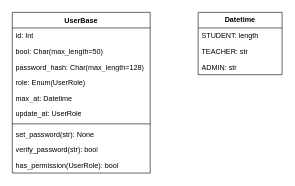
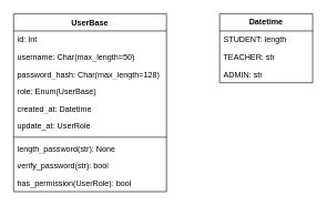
- <mxCell id="4" value="bool: Char(max_length=50)" style="text;strokeColor=none;fillColor=none;align=left;verticalAlign=top;spacingLeft=4;spacingRight=4;overflow=hidden;rotatable=0;points=[[0,0.5],[1,0.5]];portConstraint=eastwest;whiteSpace=wrap;html=1;" parent="2" vertex="1"><mxGeometry y="52" width="230" height="26" as="geometry" /></mxCell>
+ <mxCell id="4" value="username: Char(max_length=50)" style="text;strokeColor=none;fillColor=none;align=left;verticalAlign=top;spacingLeft=4;spacingRight=4;overflow=hidden;rotatable=0;points=[[0,0.5],[1,0.5]];portConstraint=eastwest;whiteSpace=wrap;html=1;" parent="2" vertex="1"><mxGeometry y="52" width="230" height="26" as="geometry" /></mxCell>
- <mxCell id="6" value="role: Enum(UserRole)" style="text;strokeColor=none;fillColor=none;align=left;verticalAlign=top;spacingLeft=4;spacingRight=4;overflow=hidden;rotatable=0;points=[[0,0.5],[1,0.5]];portConstraint=eastwest;whiteSpace=wrap;html=1;" parent="2" vertex="1"><mxGeometry y="104" width="230" height="26" as="geometry" /></mxCell>
+ <mxCell id="6" value="role: Enum(UserBase)" style="text;strokeColor=none;fillColor=none;align=left;verticalAlign=top;spacingLeft=4;spacingRight=4;overflow=hidden;rotatable=0;points=[[0,0.5],[1,0.5]];portConstraint=eastwest;whiteSpace=wrap;html=1;" parent="2" vertex="1"><mxGeometry y="104" width="230" height="26" as="geometry" /></mxCell>
- <mxCell id="7" value="max_at: Datetime" style="text;strokeColor=none;fillColor=none;align=left;verticalAlign=top;spacingLeft=4;spacingRight=4;overflow=hidden;rotatable=0;points=[[0,0.5],[1,0.5]];portConstraint=eastwest;whiteSpace=wrap;html=1;" parent="2" vertex="1"><mxGeometry y="130" width="230" height="26" as="geometry" /></mxCell>
+ <mxCell id="7" value="created_at: Datetime" style="text;strokeColor=none;fillColor=none;align=left;verticalAlign=top;spacingLeft=4;spacingRight=4;overflow=hidden;rotatable=0;points=[[0,0.5],[1,0.5]];portConstraint=eastwest;whiteSpace=wrap;html=1;" parent="2" vertex="1"><mxGeometry y="130" width="230" height="26" as="geometry" /></mxCell>
- <mxCell id="10" value="set_password(str): None" style="text;strokeColor=none;fillColor=none;align=left;verticalAlign=top;spacingLeft=4;spacingRight=4;overflow=hidden;rotatable=0;points=[[0,0.5],[1,0.5]];portConstraint=eastwest;whiteSpace=wrap;html=1;" parent="2" vertex="1"><mxGeometry y="190" width="230" height="26" as="geometry" /></mxCell>
+ <mxCell id="10" value="length_password(str): None" style="text;strokeColor=none;fillColor=none;align=left;verticalAlign=top;spacingLeft=4;spacingRight=4;overflow=hidden;rotatable=0;points=[[0,0.5],[1,0.5]];portConstraint=eastwest;whiteSpace=wrap;html=1;" parent="2" vertex="1"><mxGeometry y="190" width="230" height="26" as="geometry" /></mxCell>
